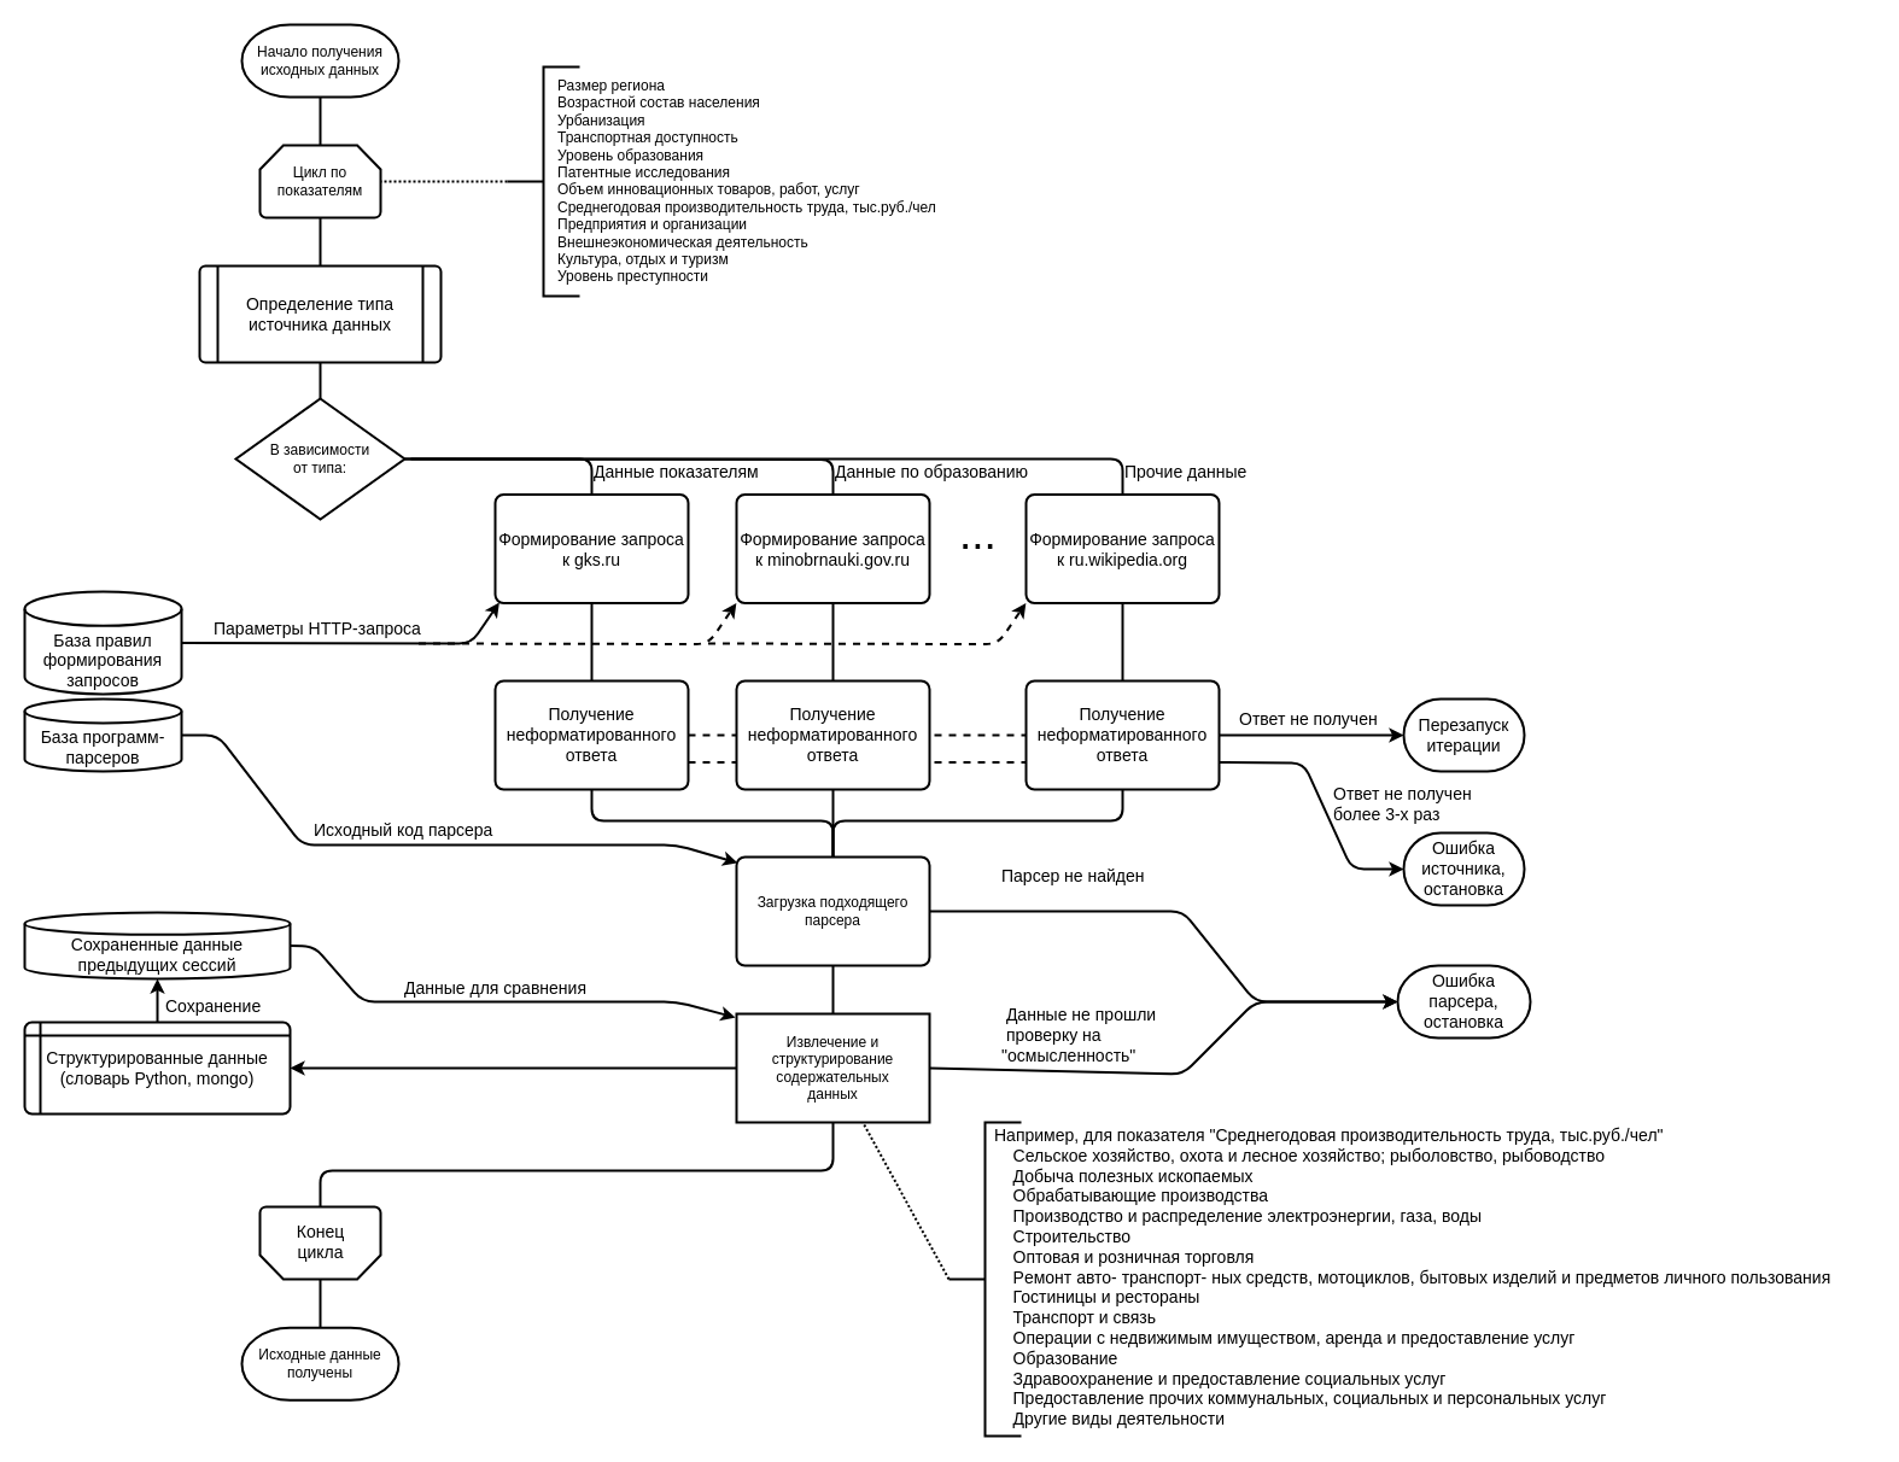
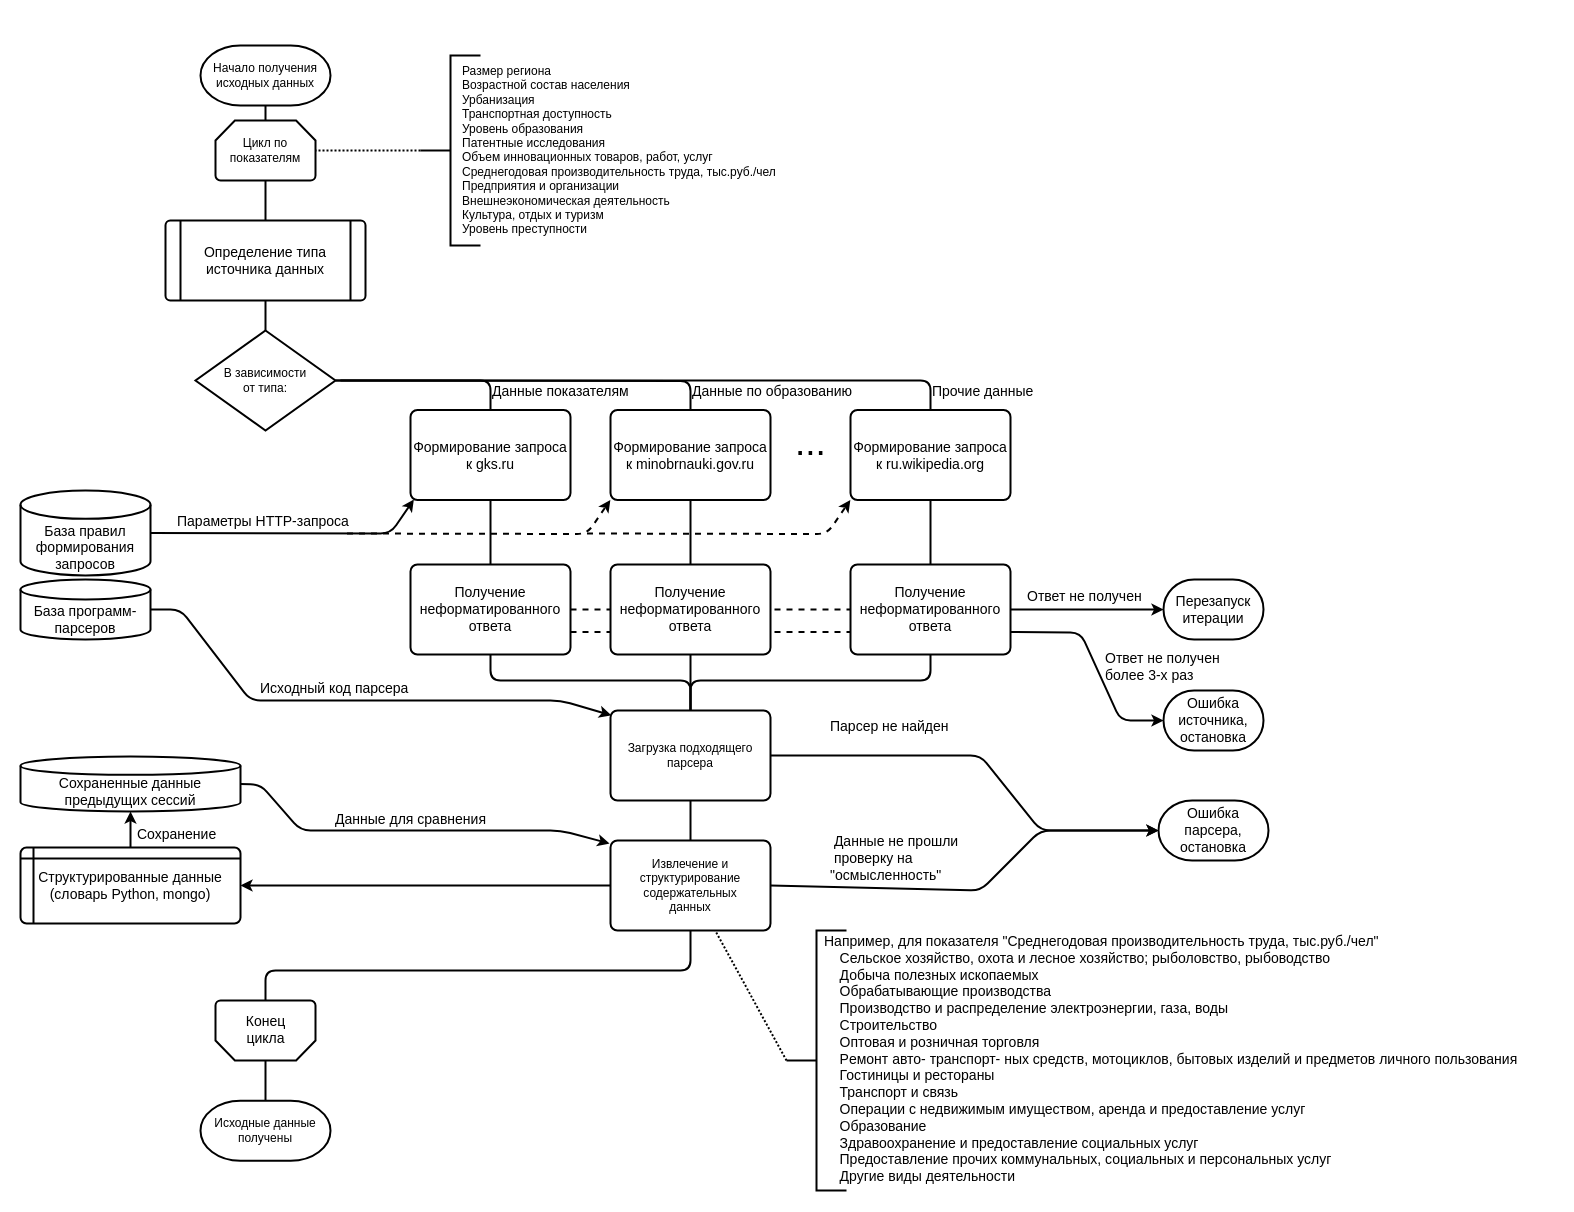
- <mxCell id="6" value="&lt;div&gt;Начало получения&lt;/div&gt;&lt;div&gt;исходных данных&lt;br&gt;&lt;/div&gt;" style="strokeWidth=2;html=1;shape=mxgraph.flowchart.terminator;whiteSpace=wrap;" vertex="1" parent="1"><mxGeometry x="200" y="20" width="130" height="60" as="geometry" /></mxCell>
+ <mxCell id="6" value="&lt;div&gt;Начало получения&lt;/div&gt;&lt;div&gt;исходных данных&lt;br&gt;&lt;/div&gt;" style="strokeWidth=2;html=1;shape=mxgraph.flowchart.terminator;whiteSpace=wrap;" vertex="1" parent="1"><mxGeometry x="200" y="45" width="130" height="60" as="geometry" /></mxCell>
- <mxCell id="44" value="&lt;div&gt;Извлечение и структурирование&lt;/div&gt;&lt;div&gt;содержательных &lt;br&gt;&lt;/div&gt;&lt;div&gt;данных&lt;br&gt;&lt;/div&gt;" style="whiteSpace=wrap;html=1;absoluteArcSize=1;arcSize=14;strokeWidth=2;rounded=0;" vertex="1" parent="1"><mxGeometry x="610" y="840" width="160" height="90" as="geometry" /></mxCell>
+ <mxCell id="44" value="&lt;div&gt;Извлечение и структурирование&lt;/div&gt;&lt;div&gt;содержательных &lt;br&gt;&lt;/div&gt;&lt;div&gt;данных&lt;br&gt;&lt;/div&gt;" style="rounded=1;whiteSpace=wrap;html=1;absoluteArcSize=1;arcSize=14;strokeWidth=2;" vertex="1" parent="1"><mxGeometry x="610" y="840" width="160" height="90" as="geometry" /></mxCell>
